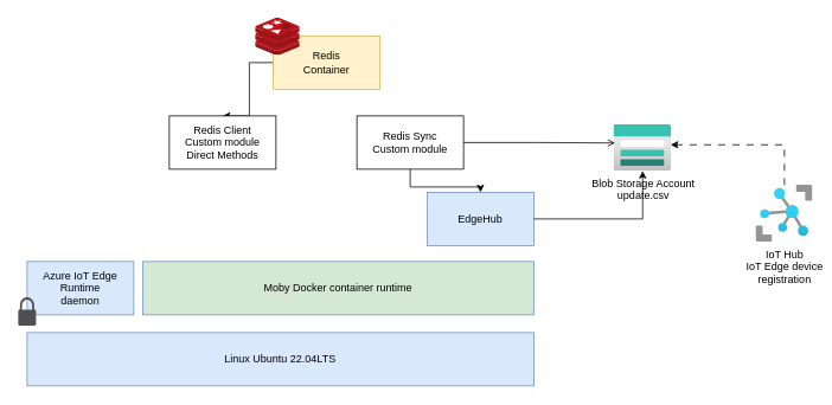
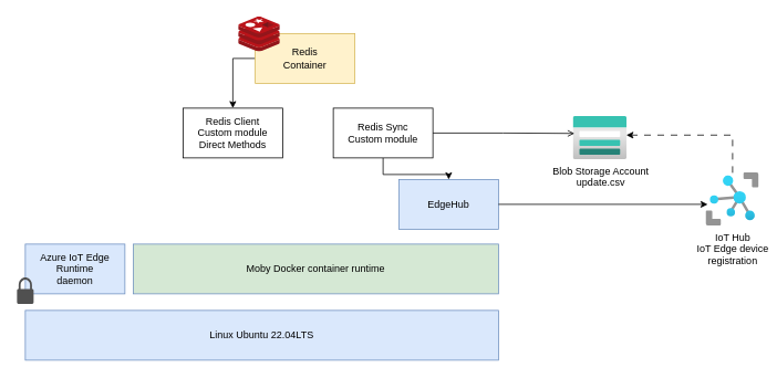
- <mxCell id="9" value="Redis Client&lt;div&gt;Custom module&lt;/div&gt;&lt;div&gt;Direct Methods&lt;/div&gt;" style="rounded=0;whiteSpace=wrap;html=1;" vertex="1" parent="1"><mxGeometry x="190" y="130" width="120" height="60" as="geometry" /></mxCell>
+ <mxCell id="9" value="Redis Client&lt;div&gt;Custom module&lt;/div&gt;&lt;div&gt;Direct Methods&lt;/div&gt;" style="rounded=0;whiteSpace=wrap;html=1;" vertex="1" parent="1"><mxGeometry x="220" y="130" width="120" height="60" as="geometry" /></mxCell>
- <mxCell id="15" style="edgeStyle=orthogonalEdgeStyle;rounded=0;orthogonalLoop=1;jettySize=auto;html=1;" edge="1" parent="1" source="6" target="13"><mxGeometry relative="1" as="geometry" /></mxCell>
+ <mxCell id="15" style="edgeStyle=orthogonalEdgeStyle;rounded=0;orthogonalLoop=1;jettySize=auto;html=1;entryX=0.031;entryY=0.594;entryDx=0;entryDy=0;entryPerimeter=0;" edge="1" parent="1" source="6" target="14"><mxGeometry relative="1" as="geometry" /></mxCell>
